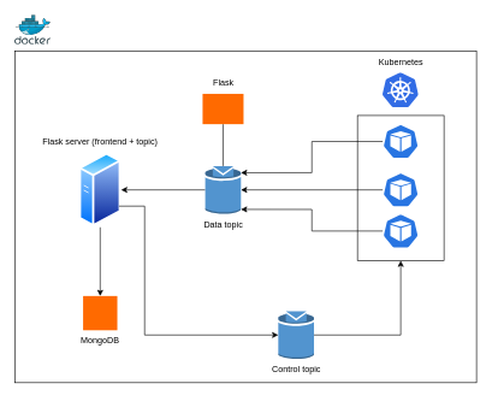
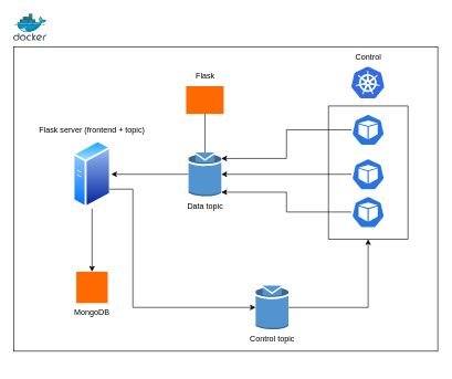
- <mxCell id="34" value="Kubernetes" style="text;html=1;align=center;verticalAlign=middle;resizable=0;points=[];autosize=1;strokeColor=none;fillColor=none;" vertex="1" parent="32"><mxGeometry width="80" height="30" as="geometry" /></mxCell>
+ <mxCell id="34" value="Control" style="text;html=1;align=center;verticalAlign=middle;resizable=0;points=[];autosize=1;strokeColor=none;fillColor=none;" vertex="1" parent="32"><mxGeometry width="80" height="30" as="geometry" /></mxCell>
